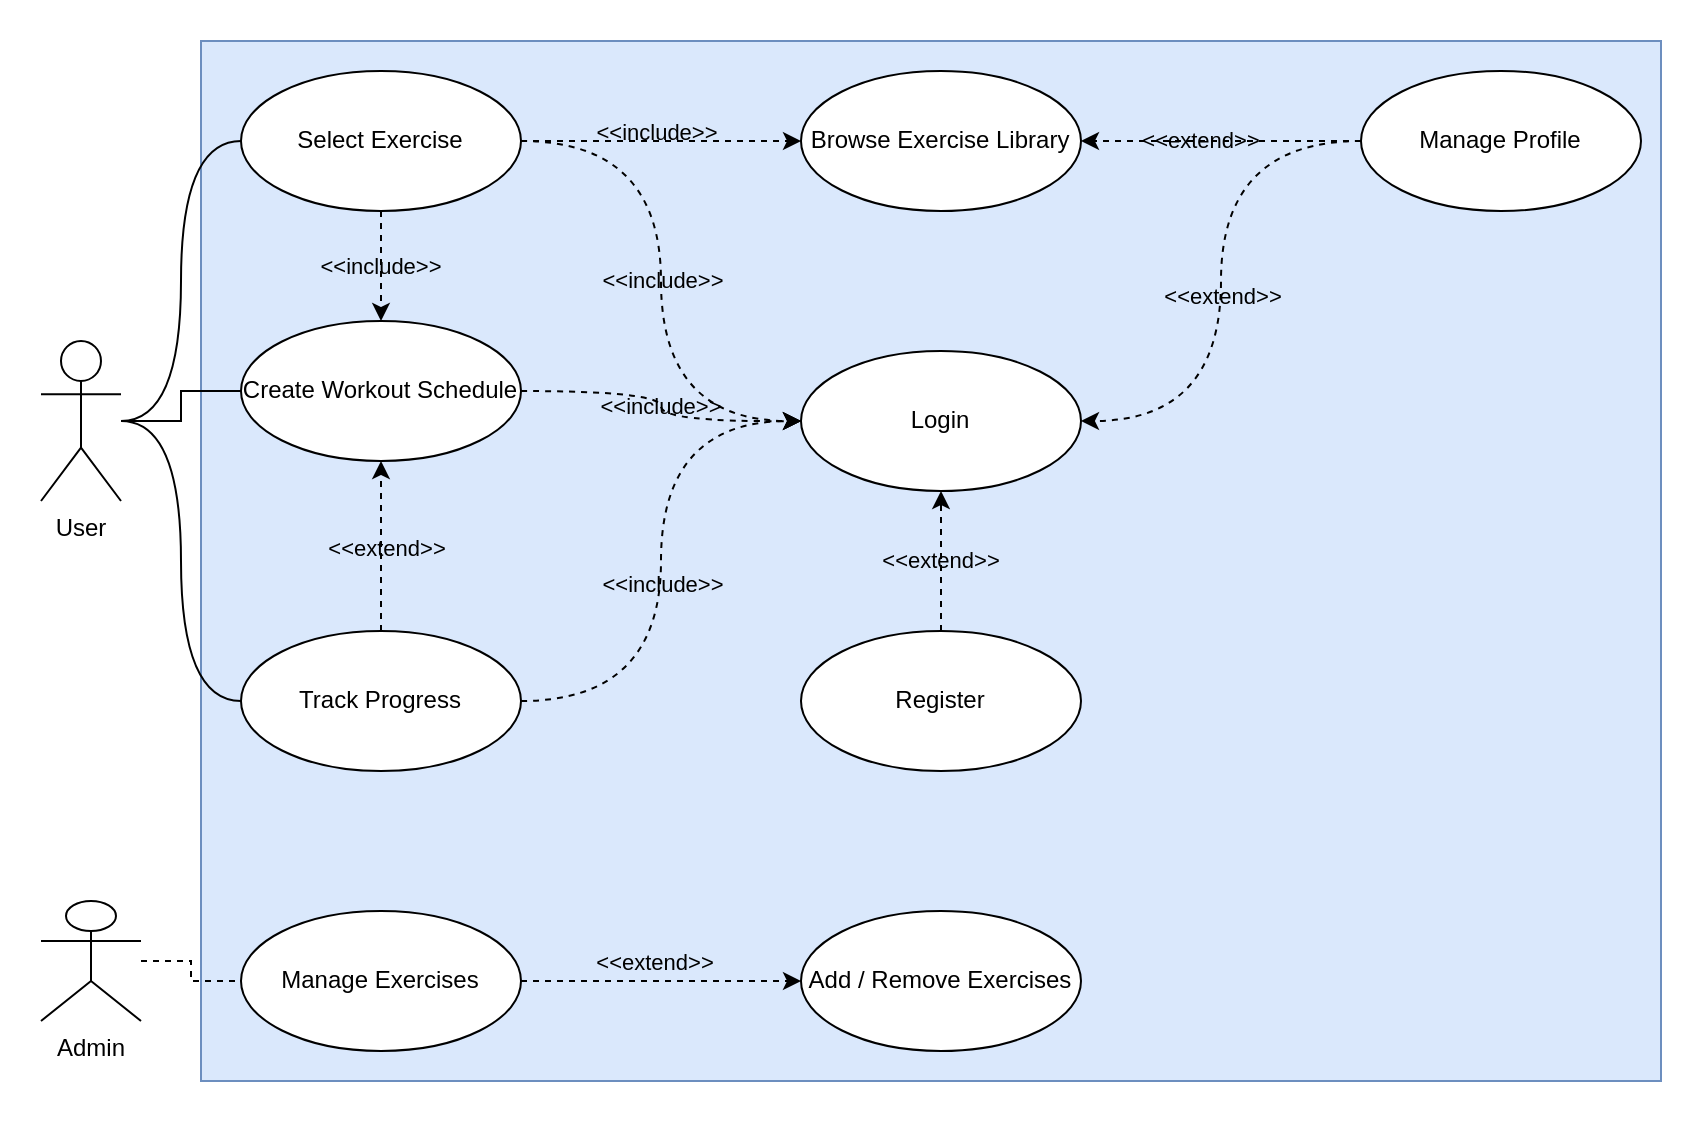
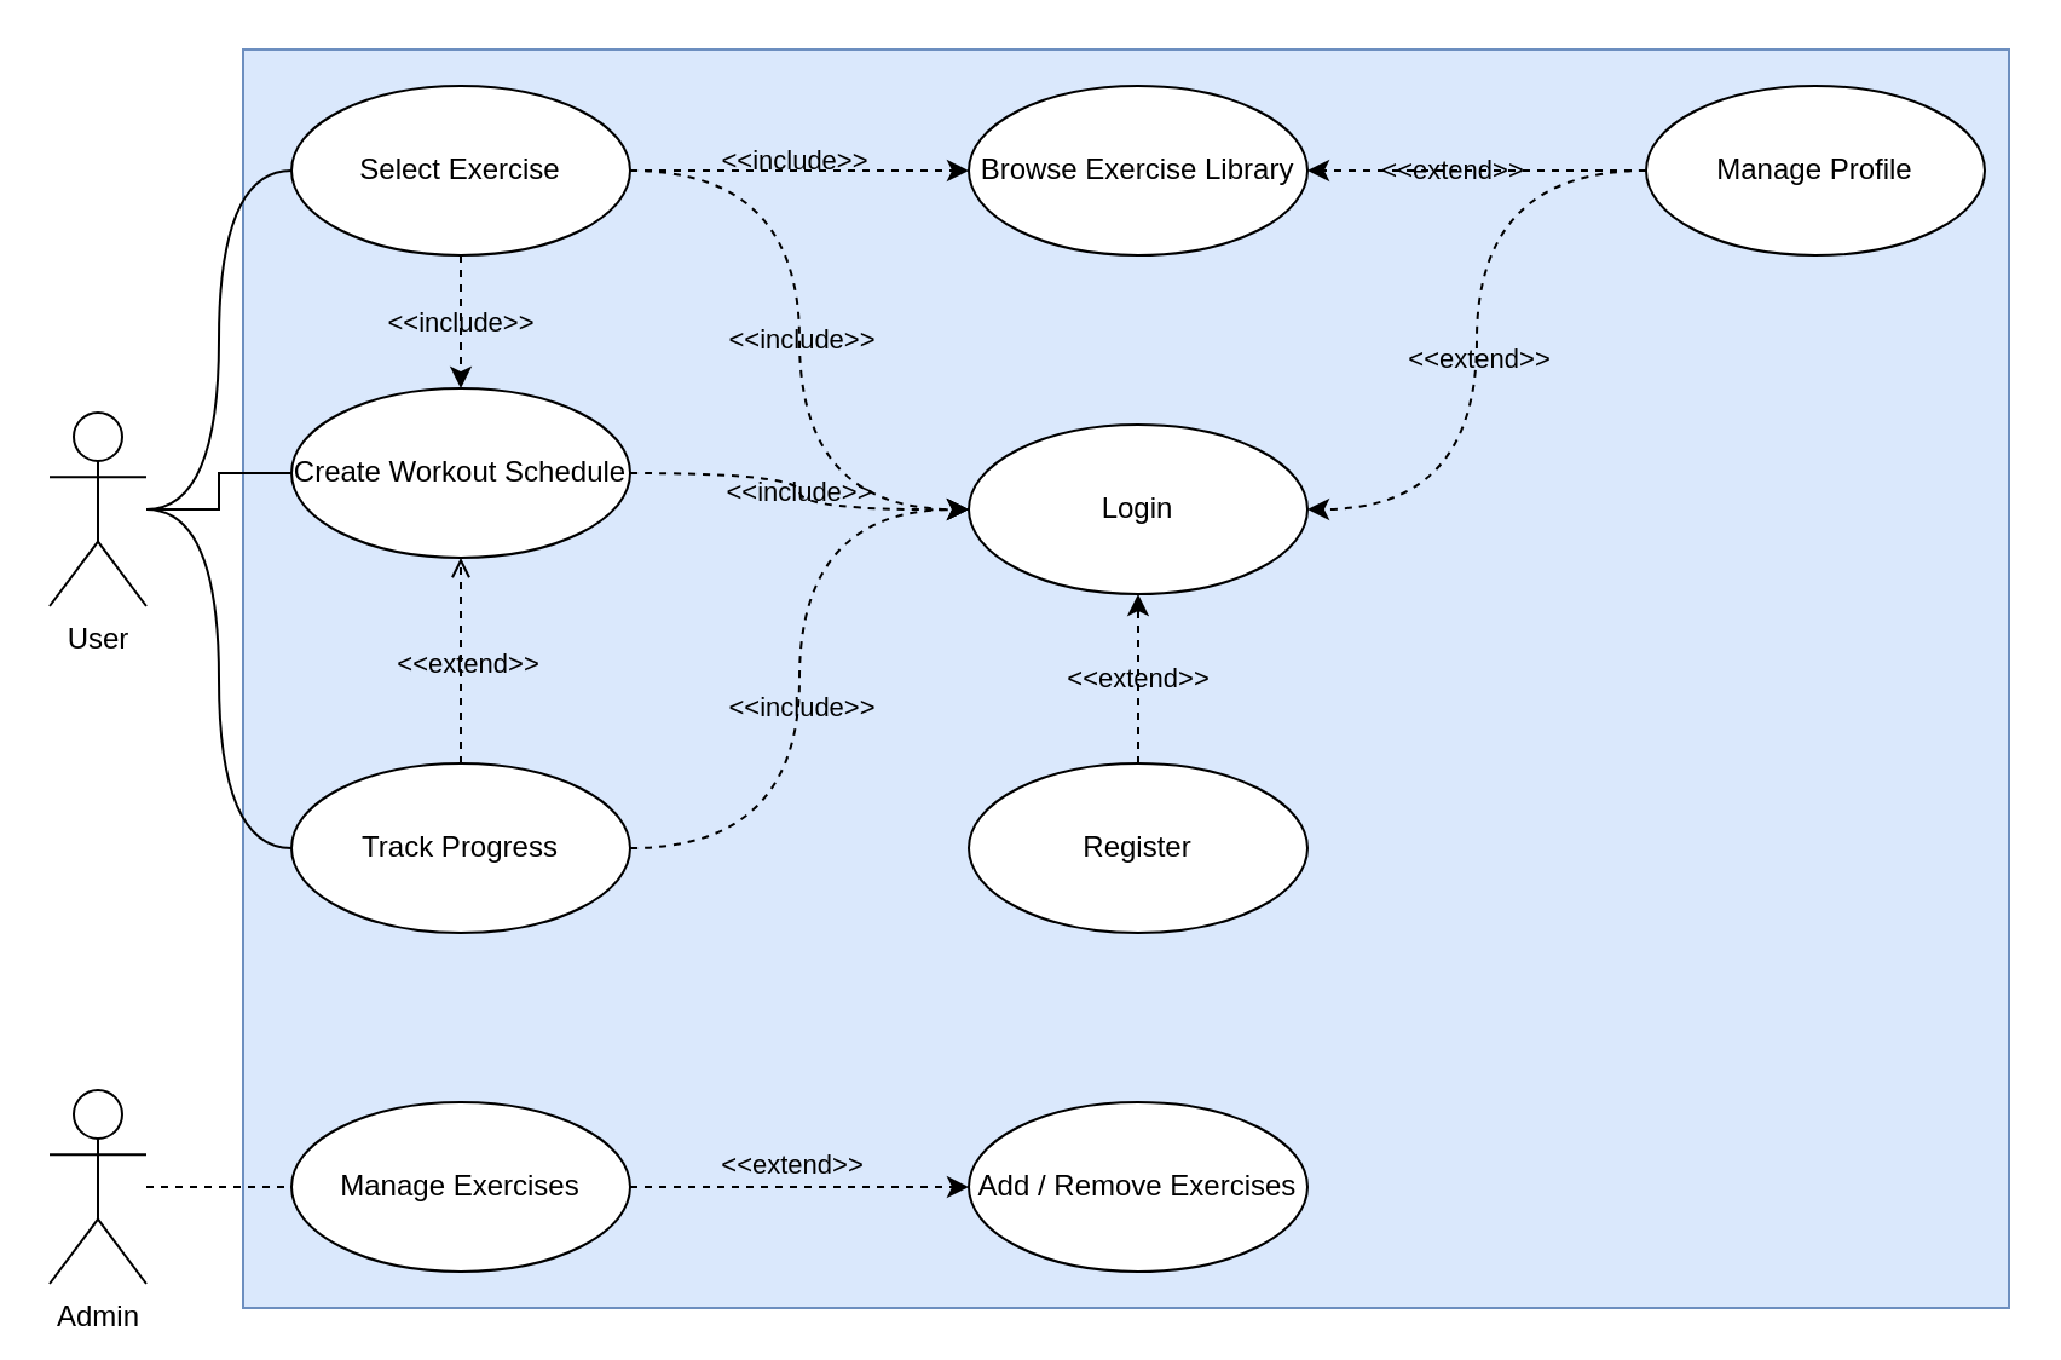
- <mxCell id="27" style="edgeStyle=orthogonalEdgeStyle;rounded=0;orthogonalLoop=1;jettySize=auto;html=1;entryX=0.5;entryY=1;entryDx=0;entryDy=0;dashed=1;" edge="1" parent="1" source="31" target="26"><mxGeometry relative="1" as="geometry" /></mxCell>
+ <mxCell id="27" style="edgeStyle=orthogonalEdgeStyle;rounded=0;orthogonalLoop=1;jettySize=auto;html=1;entryX=0.5;entryY=1;entryDx=0;entryDy=0;dashed=1;endArrow=open;" edge="1" parent="1" source="31" target="26"><mxGeometry relative="1" as="geometry" /></mxCell>
- <mxCell id="8" value="Admin" style="shape=umlActor;verticalLabelPosition=bottom;verticalAlign=top;html=1;outlineConnect=0;" vertex="1" parent="1"><mxGeometry x="20" y="450" width="50" height="60" as="geometry" /></mxCell>
+ <mxCell id="8" value="Admin" style="shape=umlActor;verticalLabelPosition=bottom;verticalAlign=top;html=1;outlineConnect=0;" vertex="1" parent="1"><mxGeometry x="20" y="450" width="40" height="80" as="geometry" /></mxCell>
